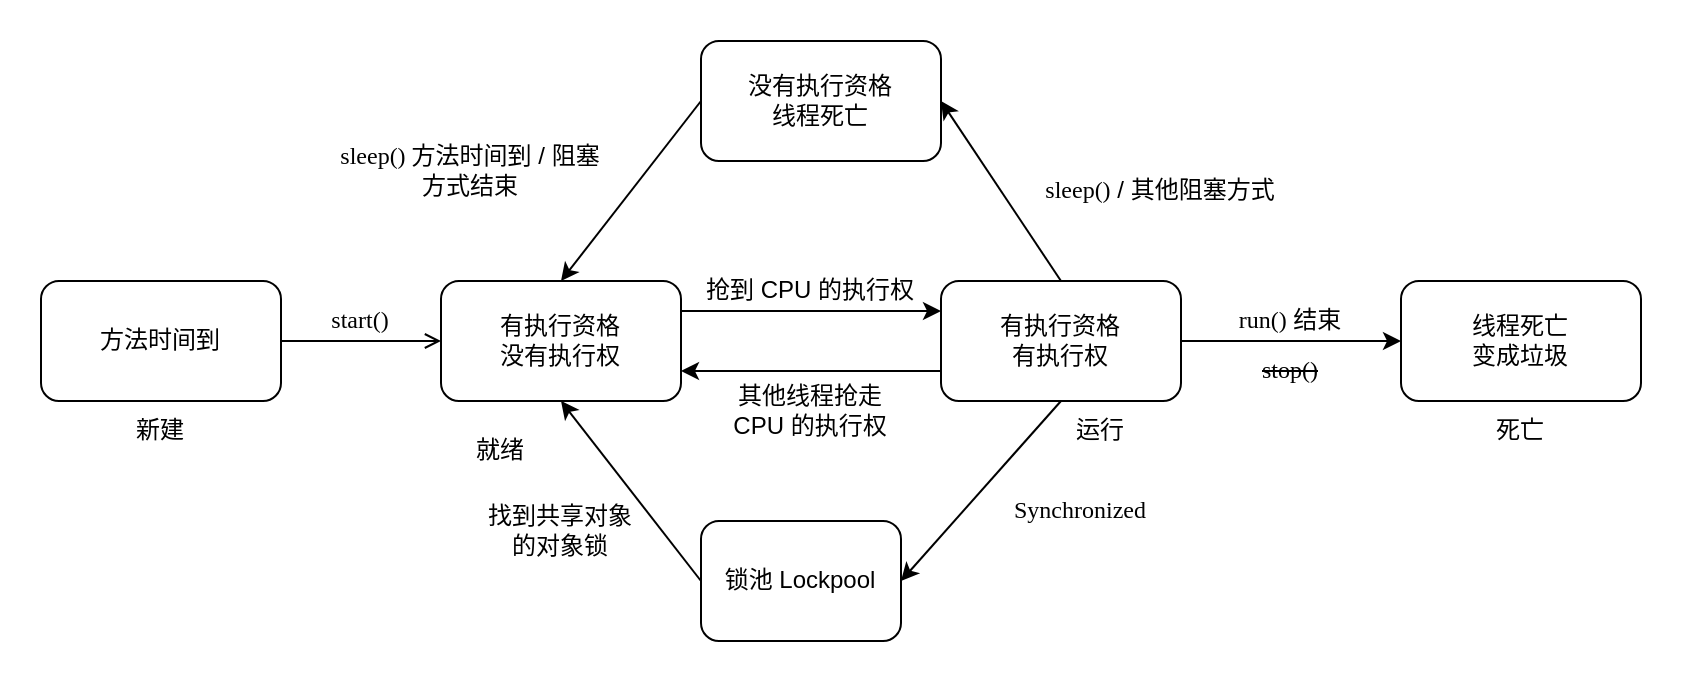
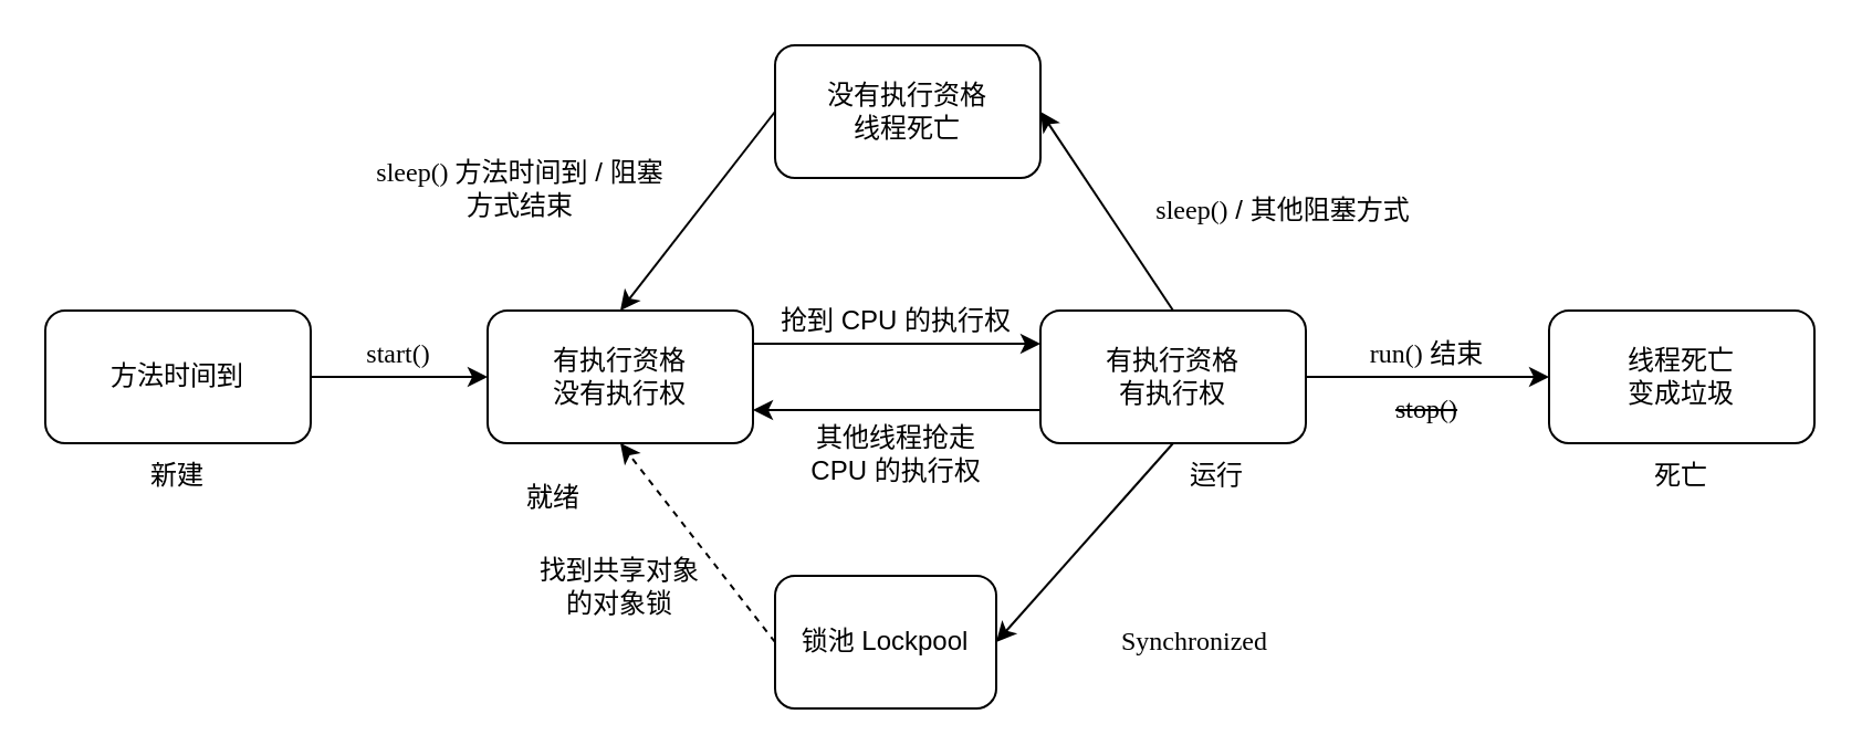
- <mxCell id="2" style="edgeStyle=orthogonalEdgeStyle;rounded=0;orthogonalLoop=1;jettySize=auto;html=1;exitX=1;exitY=0.5;exitDx=0;exitDy=0;endArrow=open;" edge="1" parent="1" source="3" target="6"><mxGeometry relative="1" as="geometry" /></mxCell>
+ <mxCell id="2" style="edgeStyle=orthogonalEdgeStyle;rounded=0;orthogonalLoop=1;jettySize=auto;html=1;exitX=1;exitY=0.5;exitDx=0;exitDy=0;" edge="1" parent="1" source="3" target="6"><mxGeometry relative="1" as="geometry" /></mxCell>
- <mxCell id="25" style="rounded=0;orthogonalLoop=1;jettySize=auto;html=1;exitX=0;exitY=0.5;exitDx=0;exitDy=0;entryX=0.5;entryY=1;entryDx=0;entryDy=0;" edge="1" parent="1" source="26" target="6"><mxGeometry relative="1" as="geometry" /></mxCell>
+ <mxCell id="25" style="rounded=0;orthogonalLoop=1;jettySize=auto;html=1;exitX=0;exitY=0.5;exitDx=0;exitDy=0;entryX=0.5;entryY=1;entryDx=0;entryDy=0;dashed=1;" edge="1" parent="1" source="26" target="6"><mxGeometry relative="1" as="geometry" /></mxCell>
- <mxCell id="27" value="&lt;font face=&quot;Lucida Console&quot;&gt;Synchronized&lt;/font&gt;" style="text;html=1;strokeColor=none;fillColor=none;align=center;verticalAlign=middle;whiteSpace=wrap;rounded=0;" vertex="1" parent="1"><mxGeometry x="490" y="240" width="100" height="30" as="geometry" /></mxCell>
+ <mxCell id="27" value="&lt;font face=&quot;Lucida Console&quot;&gt;Synchronized&lt;/font&gt;" style="text;html=1;strokeColor=none;fillColor=none;align=center;verticalAlign=middle;whiteSpace=wrap;rounded=0;" vertex="1" parent="1"><mxGeometry x="490" y="275" width="100" height="30" as="geometry" /></mxCell>
